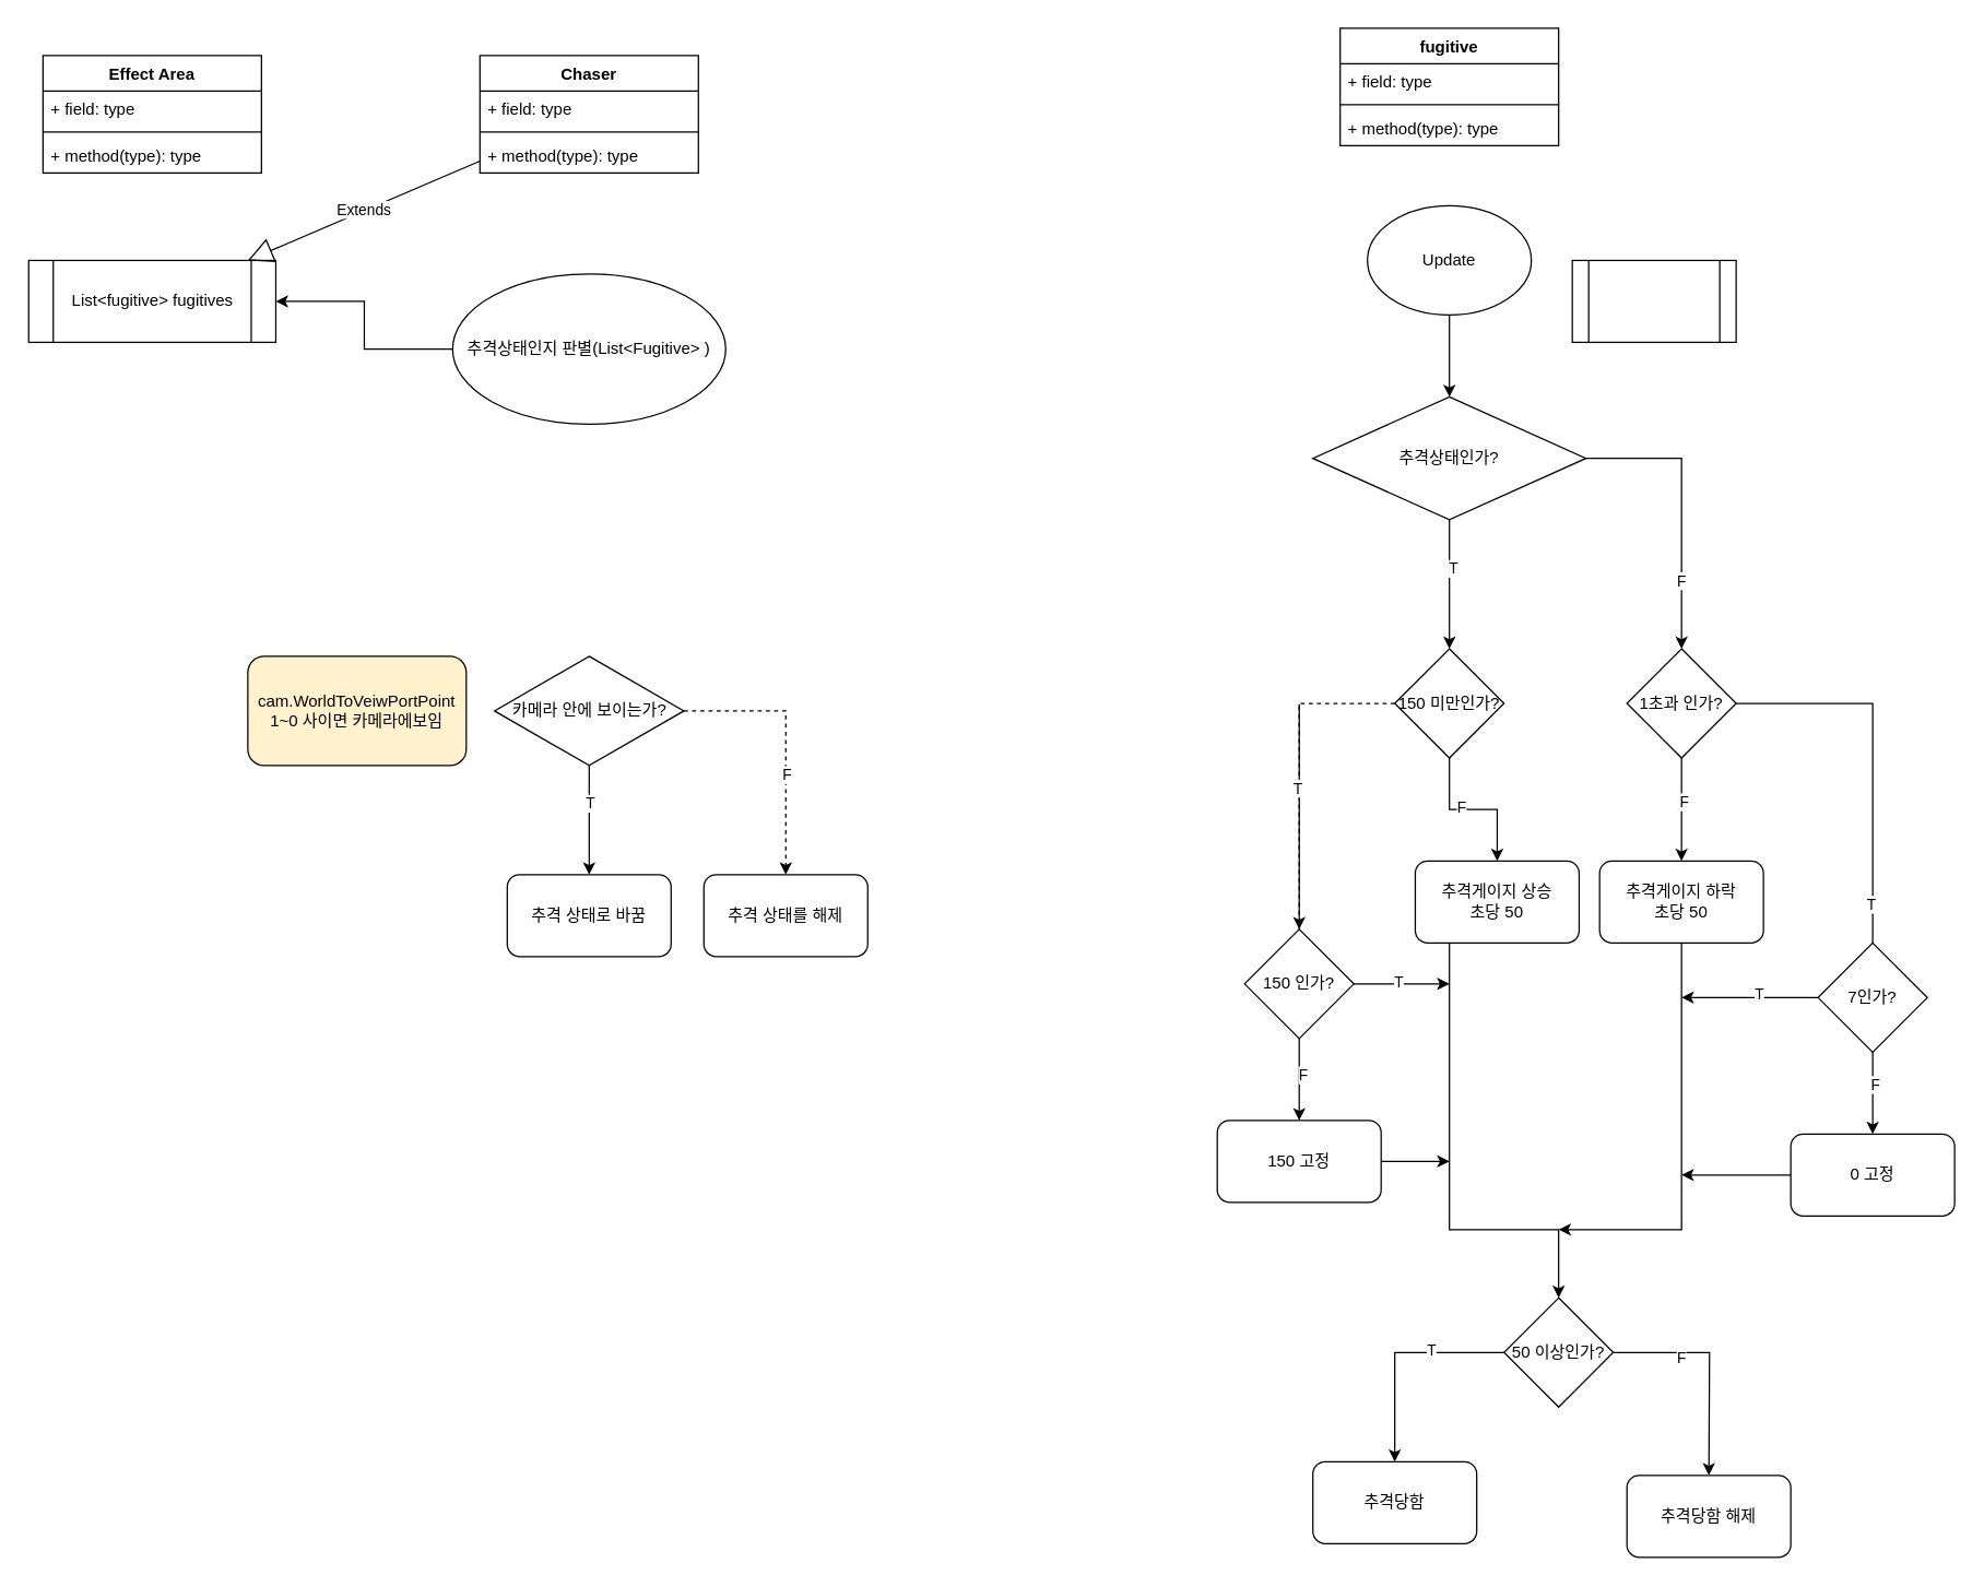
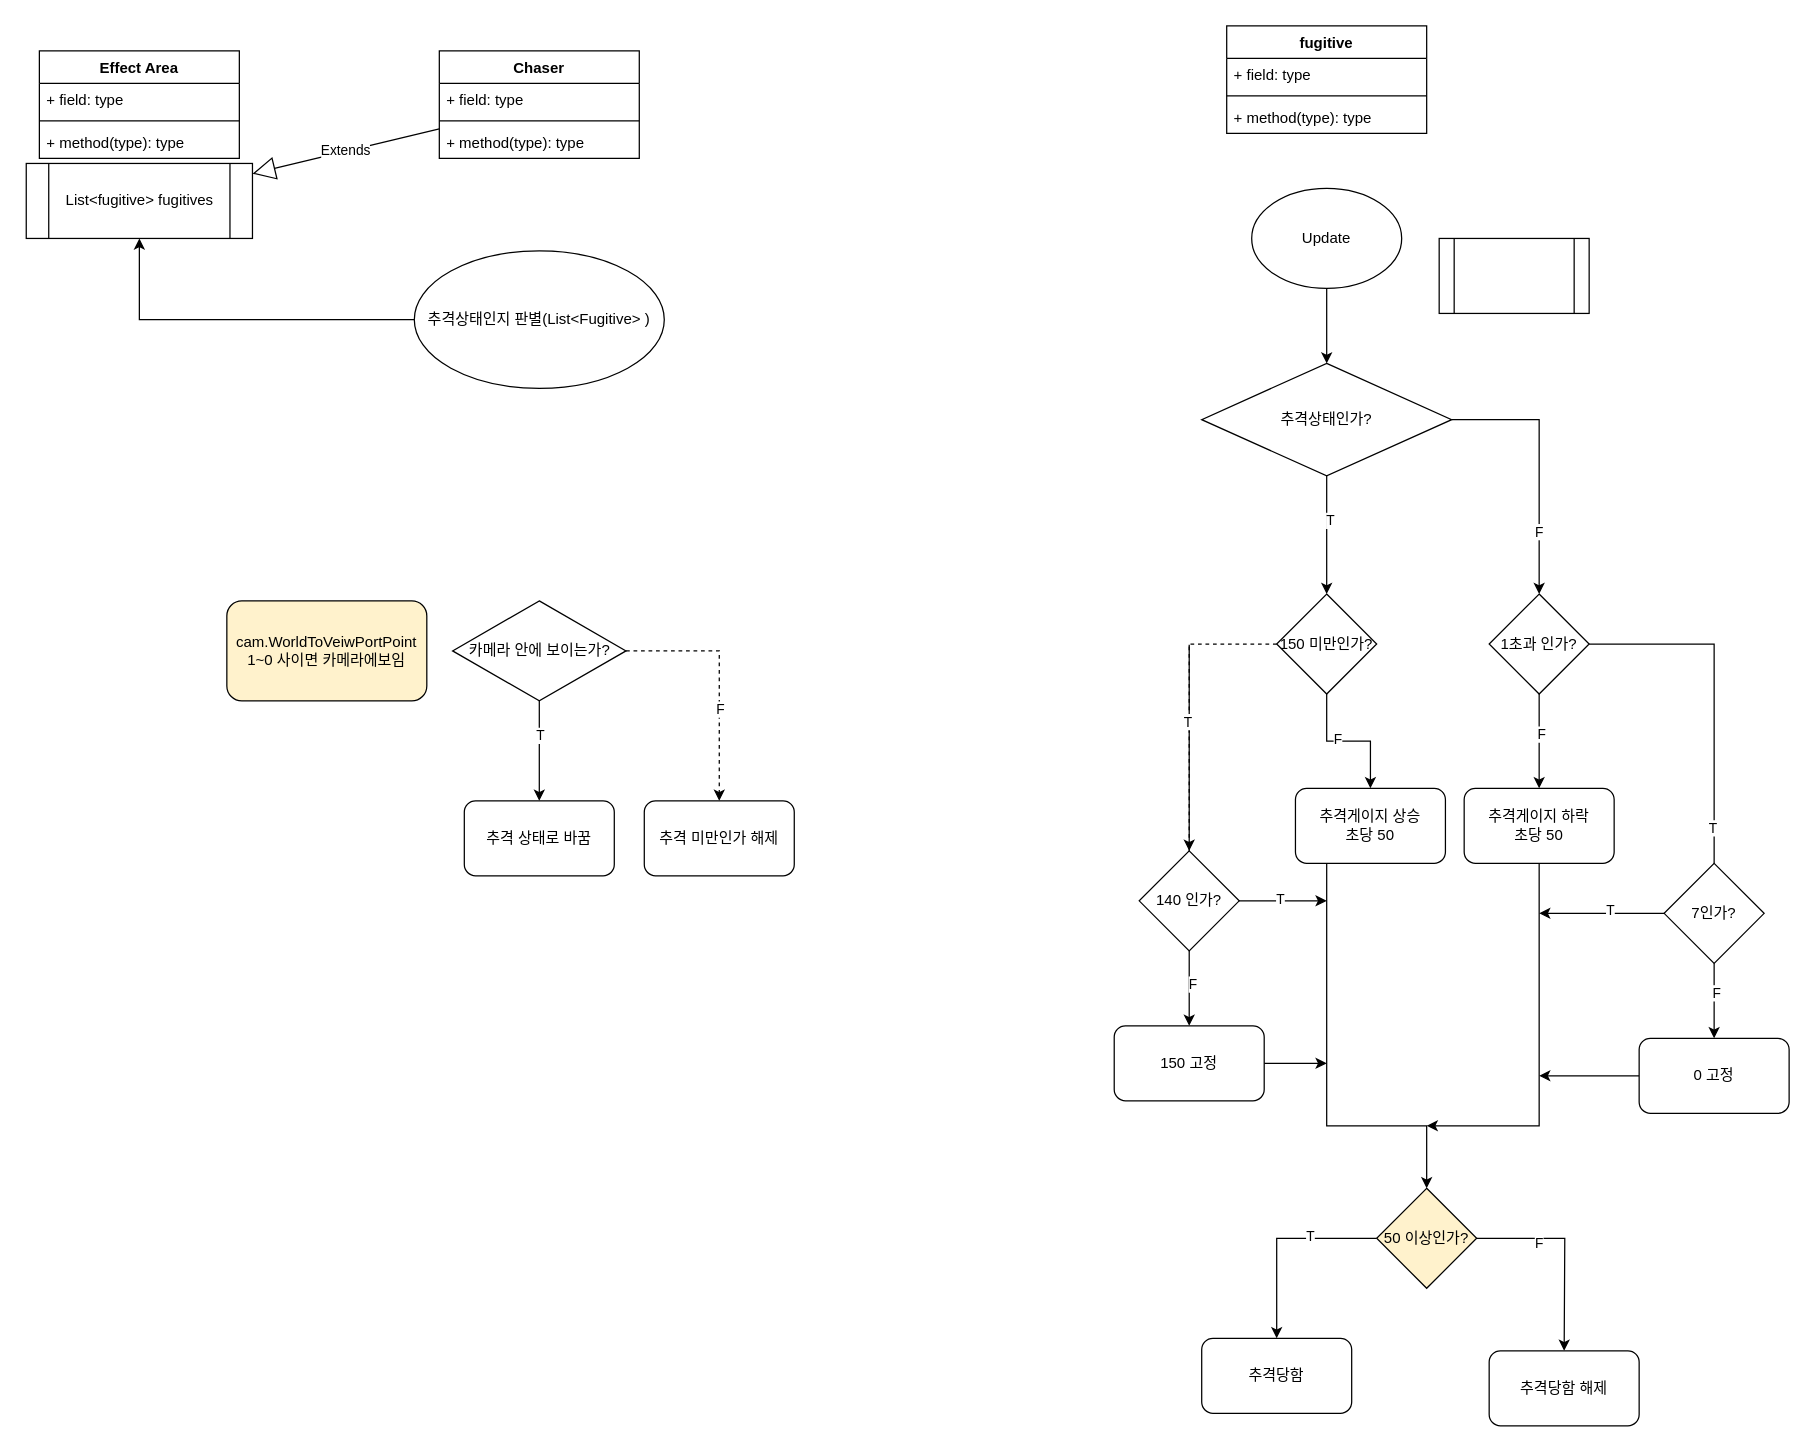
- <mxCell id="19" value="List&amp;lt;fugitive&amp;gt; fugitives" style="shape=process;whiteSpace=wrap;html=1;backgroundOutline=1;" vertex="1" parent="1"><mxGeometry x="20.5" y="190" width="181" height="60" as="geometry" /></mxCell>
+ <mxCell id="19" value="List&amp;lt;fugitive&amp;gt; fugitives" style="shape=process;whiteSpace=wrap;html=1;backgroundOutline=1;" vertex="1" parent="1"><mxGeometry x="20.5" y="130" width="181" height="60" as="geometry" /></mxCell>
- <mxCell id="18" value="추격 상태를 해제" style="rounded=1;whiteSpace=wrap;html=1;" vertex="1" parent="1"><mxGeometry x="515" y="640" width="120" height="60" as="geometry" /></mxCell>
+ <mxCell id="18" value="추격 미만인가 해제" style="rounded=1;whiteSpace=wrap;html=1;" vertex="1" parent="1"><mxGeometry x="515" y="640" width="120" height="60" as="geometry" /></mxCell>
- <mxCell id="53" value="150 인가?" style="rhombus;whiteSpace=wrap;html=1;" vertex="1" parent="1"><mxGeometry x="911" y="680" width="80" height="80" as="geometry" /></mxCell>
+ <mxCell id="53" value="140 인가?" style="rhombus;whiteSpace=wrap;html=1;" vertex="1" parent="1"><mxGeometry x="911" y="680" width="80" height="80" as="geometry" /></mxCell>
- <mxCell id="65" value="50 이상인가?" style="rhombus;whiteSpace=wrap;html=1;" vertex="1" parent="1"><mxGeometry x="1101" y="950" width="80" height="80" as="geometry" /></mxCell>
+ <mxCell id="65" value="50 이상인가?" style="rhombus;whiteSpace=wrap;html=1;fillColor=#fff2cc;" vertex="1" parent="1"><mxGeometry x="1101" y="950" width="80" height="80" as="geometry" /></mxCell>
